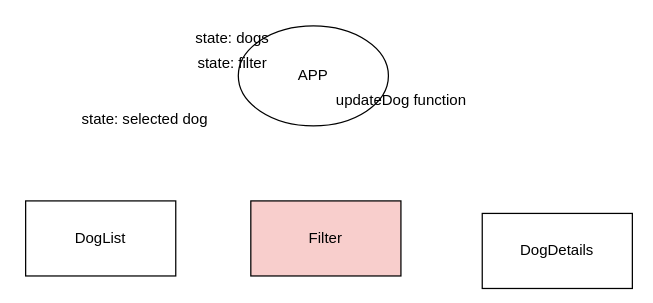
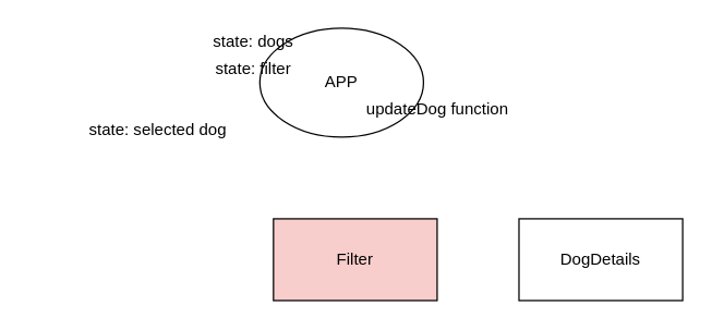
- <mxCell id="3" value="DogList" style="rounded=0;whiteSpace=wrap;html=1;" vertex="1" parent="1"><mxGeometry x="20" y="160" width="120" height="60" as="geometry" /></mxCell>
- <mxCell id="5" value="DogDetails" style="rounded=0;whiteSpace=wrap;html=1;" vertex="1" parent="1"><mxGeometry x="385" y="170" width="120" height="60" as="geometry" /></mxCell>
+ <mxCell id="5" value="DogDetails" style="rounded=0;whiteSpace=wrap;html=1;" vertex="1" parent="1"><mxGeometry x="380" y="160" width="120" height="60" as="geometry" /></mxCell>
